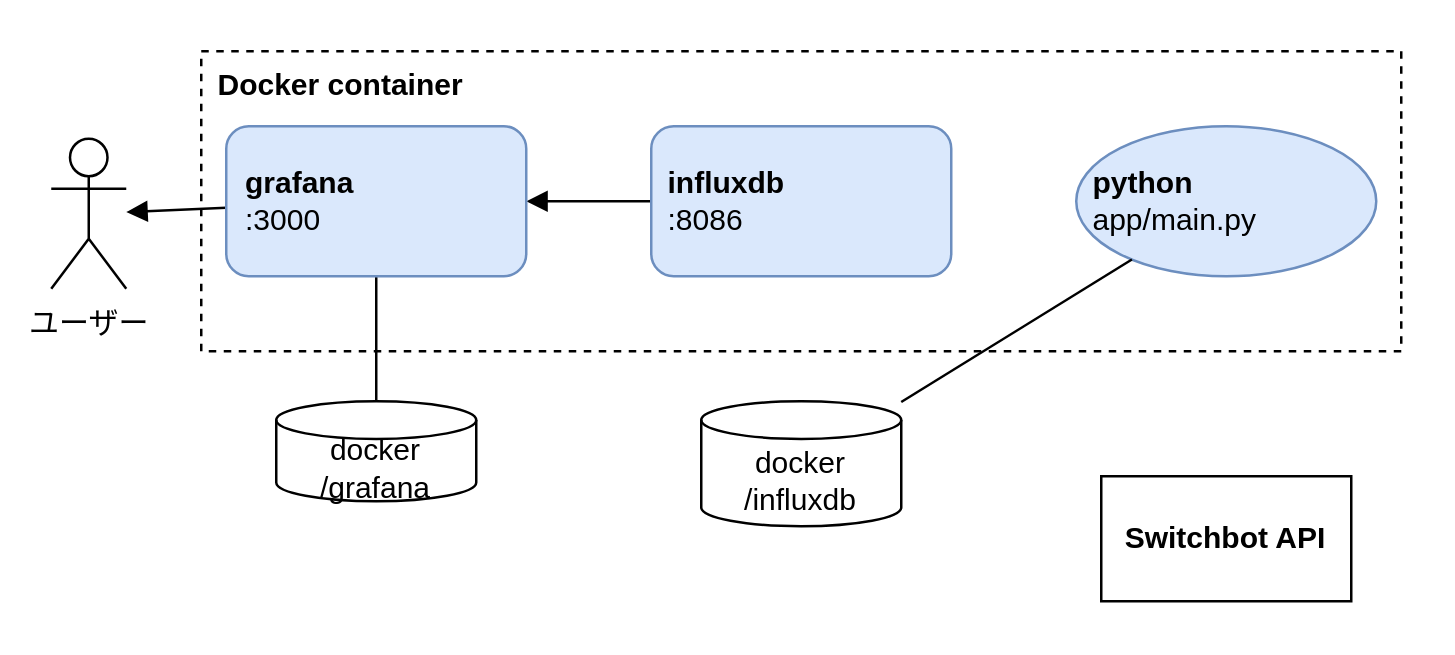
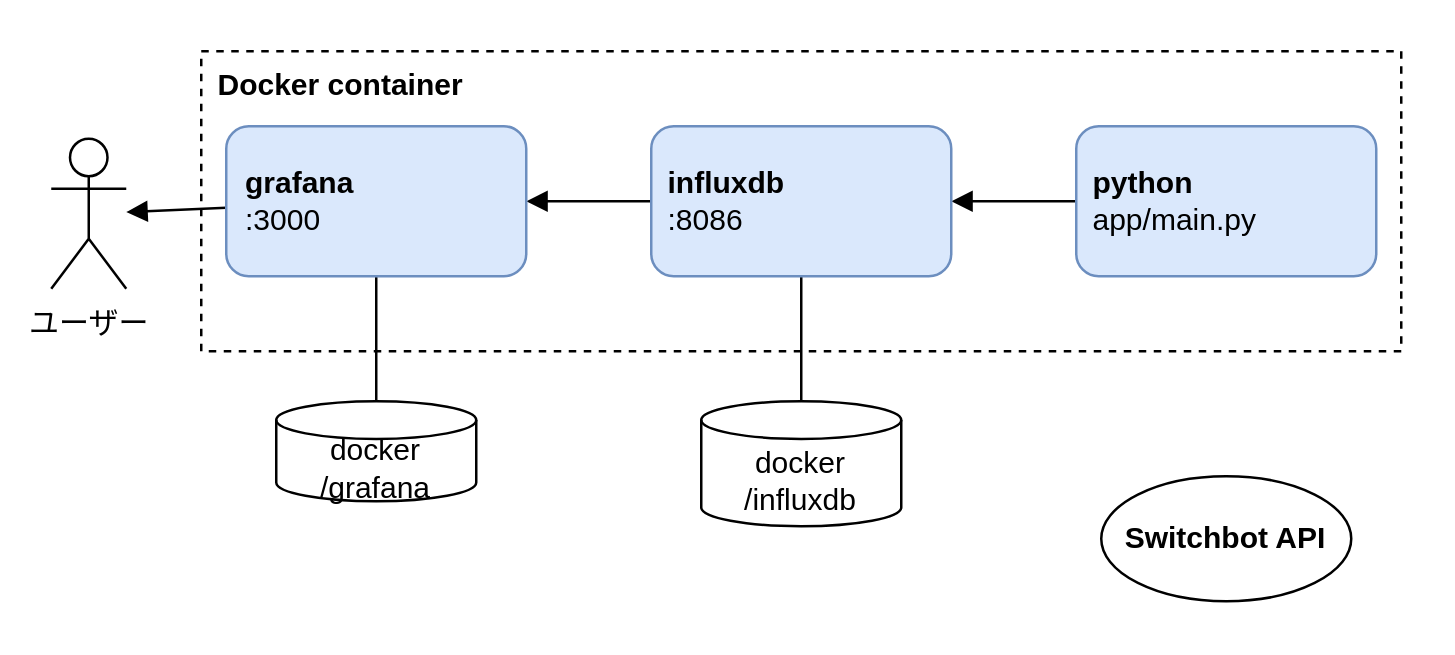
+ <mxCell id="4" value="" style="edgeStyle=none;html=1;entryX=1;entryY=0.5;entryDx=0;entryDy=0;endArrow=block;endFill=1;" edge="1" parent="1" source="5" target="15"><mxGeometry relative="1" as="geometry" /></mxCell>
- <mxCell id="5" value="&lt;b&gt;python&lt;br&gt;&lt;/b&gt;app/main.py" style="ellipse;whiteSpace=wrap;html=1;align=left;spacingLeft=5;fillColor=#dae8fc;strokeColor=#6c8ebf;" vertex="1" parent="1"><mxGeometry x="430" y="50" width="120" height="60" as="geometry" /></mxCell>
+ <mxCell id="5" value="&lt;b&gt;python&lt;br&gt;&lt;/b&gt;app/main.py" style="rounded=1;whiteSpace=wrap;html=1;align=left;spacingLeft=5;fillColor=#dae8fc;strokeColor=#6c8ebf;" vertex="1" parent="1"><mxGeometry x="430" y="50" width="120" height="60" as="geometry" /></mxCell>
- <mxCell id="11" value="" style="endArrow=none;html=1;" edge="1" parent="1" source="7" target="5"><mxGeometry width="50" height="50" relative="1" as="geometry"><mxPoint x="160" y="150" as="sourcePoint" /><mxPoint x="160" y="120" as="targetPoint" /></mxGeometry></mxCell>
+ <mxCell id="11" value="" style="endArrow=none;html=1;entryX=0.5;entryY=1;entryDx=0;entryDy=0;" edge="1" parent="1" source="7" target="15"><mxGeometry width="50" height="50" relative="1" as="geometry"><mxPoint x="160" y="150" as="sourcePoint" /><mxPoint x="160" y="120" as="targetPoint" /></mxGeometry></mxCell>
- <mxCell id="9" value="&lt;b&gt;Switchbot API&lt;br&gt;&lt;/b&gt;" style="rounded=0;whiteSpace=wrap;html=1;" vertex="1" parent="1"><mxGeometry x="440" y="190" width="100" height="50" as="geometry" /></mxCell>
+ <mxCell id="9" value="&lt;b&gt;Switchbot API&lt;br&gt;&lt;/b&gt;" style="ellipse;whiteSpace=wrap;html=1;" vertex="1" parent="1"><mxGeometry x="440" y="190" width="100" height="50" as="geometry" /></mxCell>
